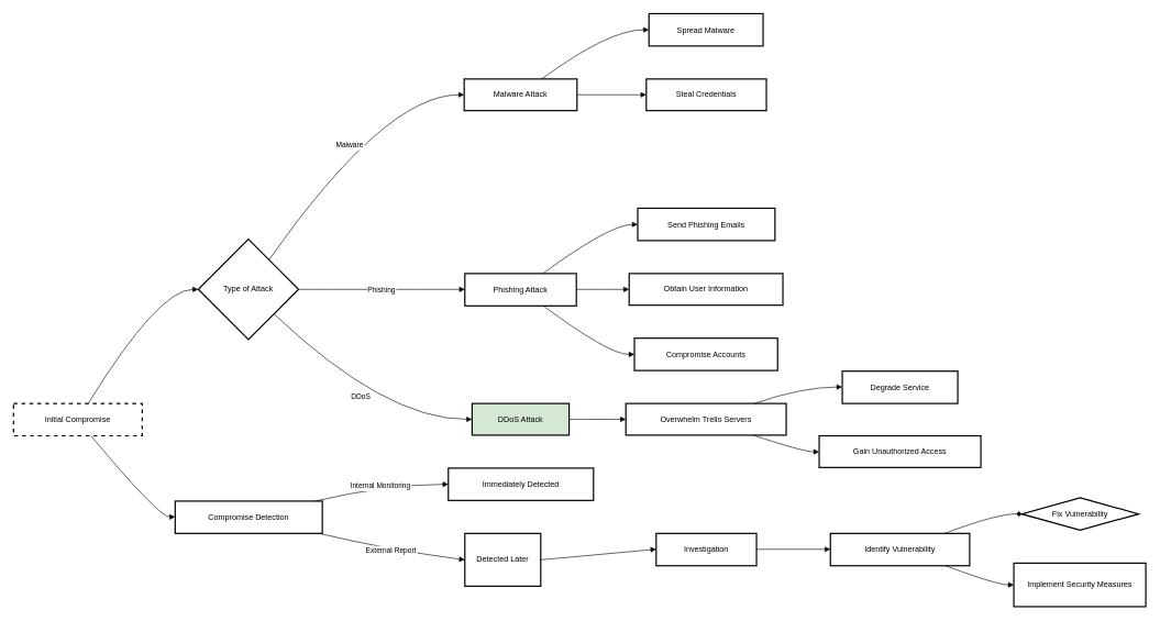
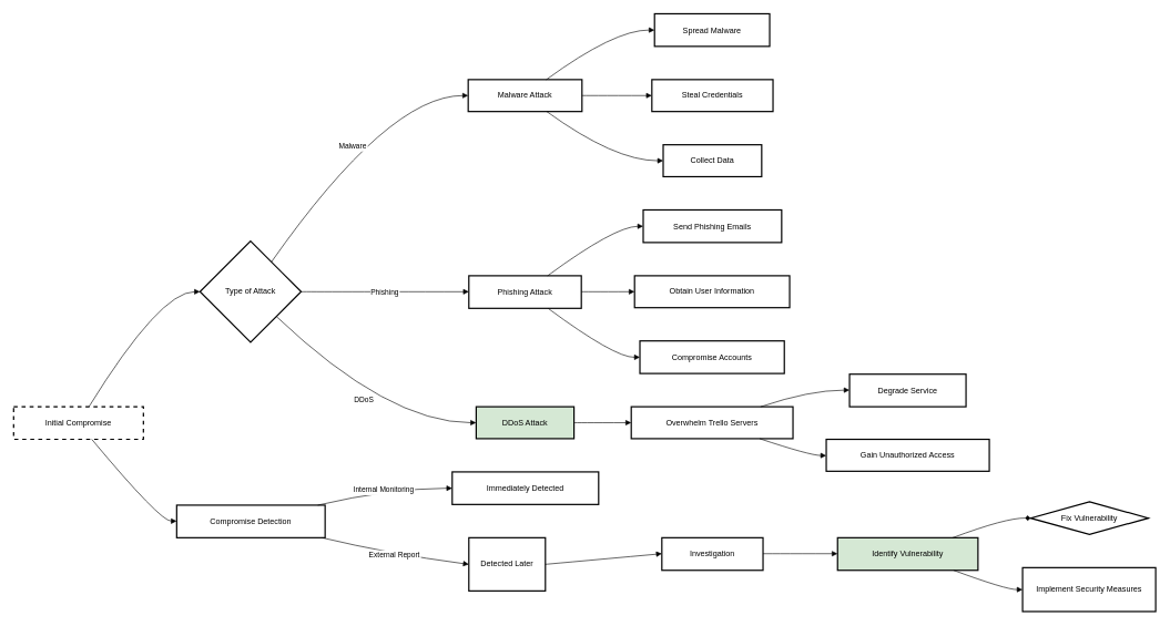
+ <mxCell id="29" value="" style="curved=1;startArrow=none;endArrow=block;exitX=0.69;exitY=1;entryX=0;entryY=0.5;" edge="1" parent="1" source="4" target="9"><mxGeometry relative="1" as="geometry"><Array as="points"><mxPoint x="923" y="241" /></Array></mxGeometry></mxCell>
+ <mxCell id="9" value="Collect Data" style="whiteSpace=wrap;strokeWidth=2;" vertex="1" parent="1"><mxGeometry x="996" y="217" width="148" height="48" as="geometry" /></mxCell>
- <mxCell id="20" value="Identify Vulnerability" style="whiteSpace=wrap;strokeWidth=2;" vertex="1" parent="1"><mxGeometry x="1258" y="808" width="211" height="49" as="geometry" /></mxCell>
+ <mxCell id="20" value="Identify Vulnerability" style="whiteSpace=wrap;strokeWidth=2;fillColor=#d5e8d4;" vertex="1" parent="1"><mxGeometry x="1258" y="808" width="211" height="49" as="geometry" /></mxCell>
